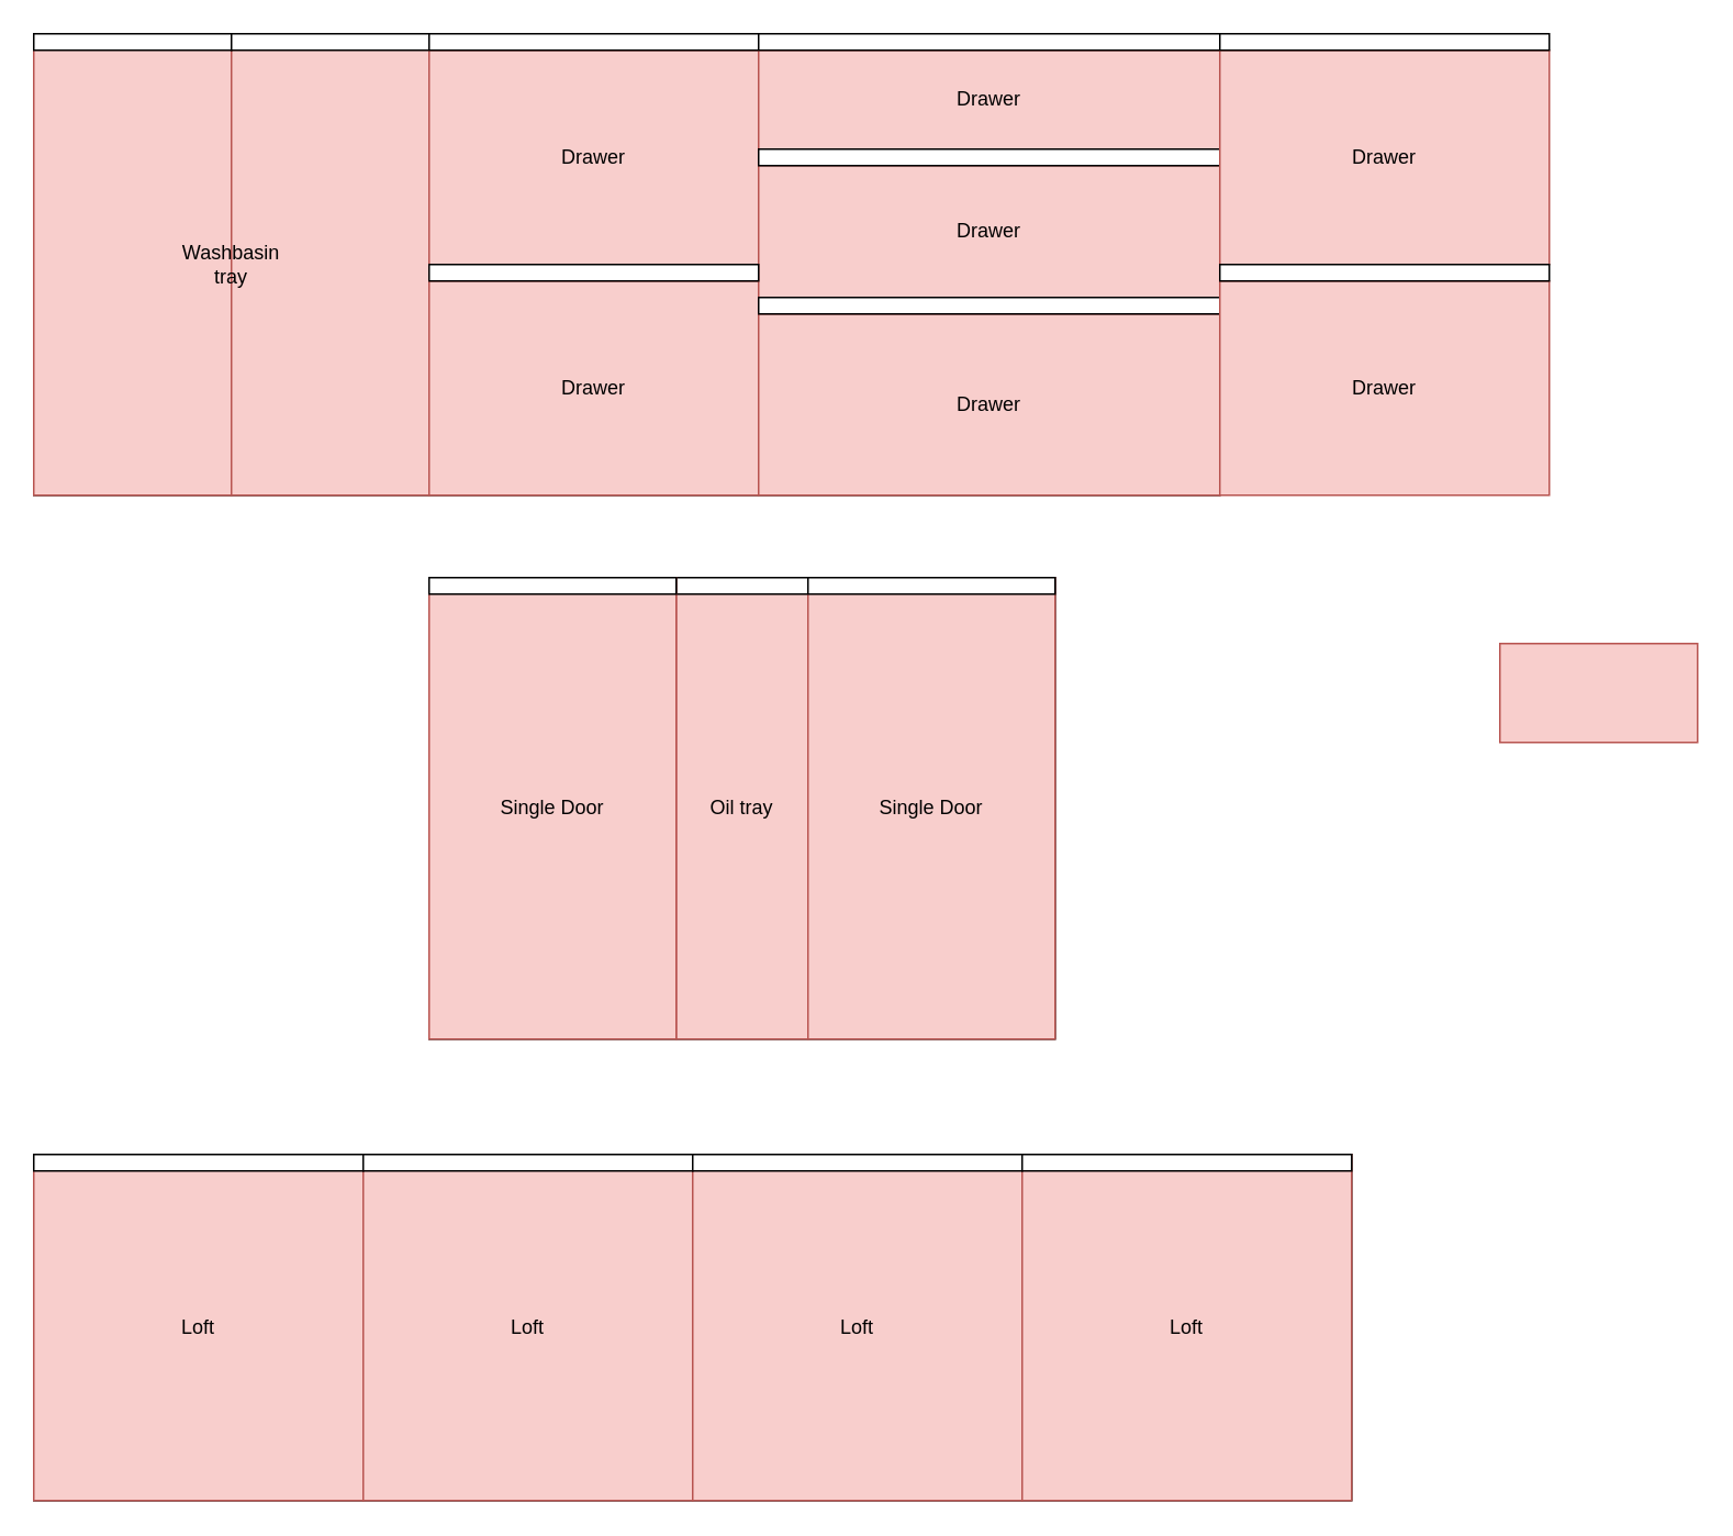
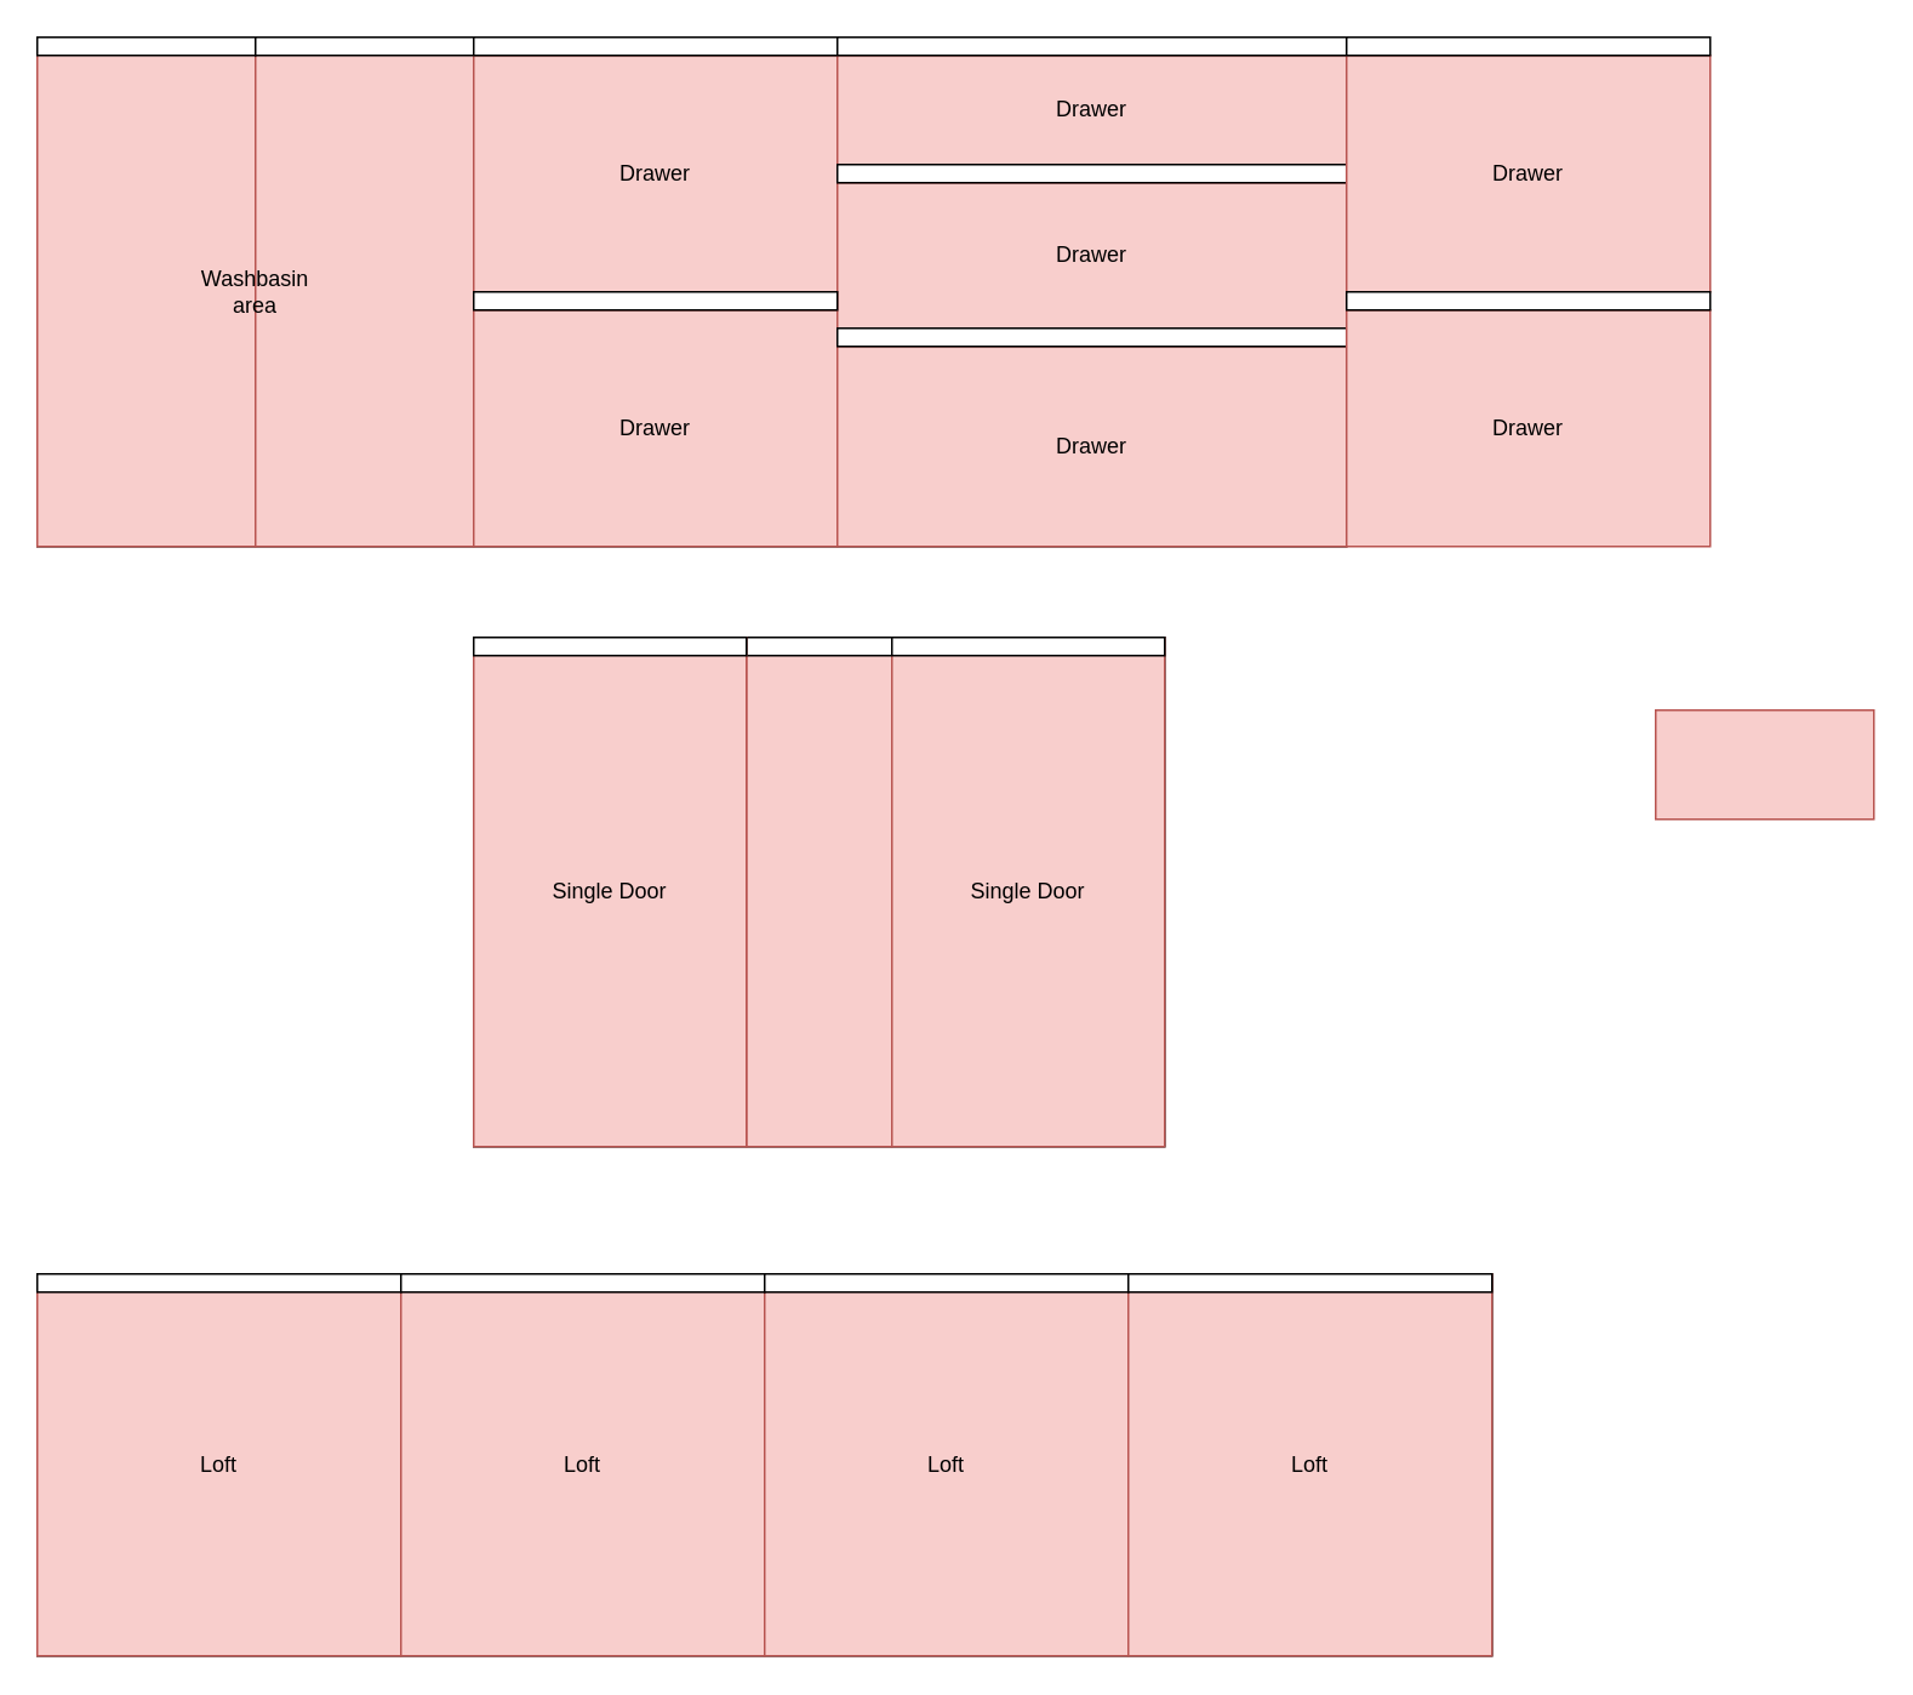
- <mxCell id="8" value="Washbasin tray" style="text;html=1;strokeColor=none;fillColor=none;align=center;verticalAlign=middle;whiteSpace=wrap;rounded=0;" vertex="1" parent="1"><mxGeometry x="110" y="145" width="60" height="30" as="geometry" /></mxCell>
+ <mxCell id="8" value="Washbasin area" style="text;html=1;strokeColor=none;fillColor=none;align=center;verticalAlign=middle;whiteSpace=wrap;rounded=0;" vertex="1" parent="1"><mxGeometry x="110" y="145" width="60" height="30" as="geometry" /></mxCell>
- <mxCell id="12" value="Oil tray" style="text;html=1;strokeColor=none;fillColor=none;align=center;verticalAlign=middle;whiteSpace=wrap;rounded=0;" vertex="1" parent="9"><mxGeometry x="10" y="125" width="60" height="30" as="geometry" /></mxCell>
